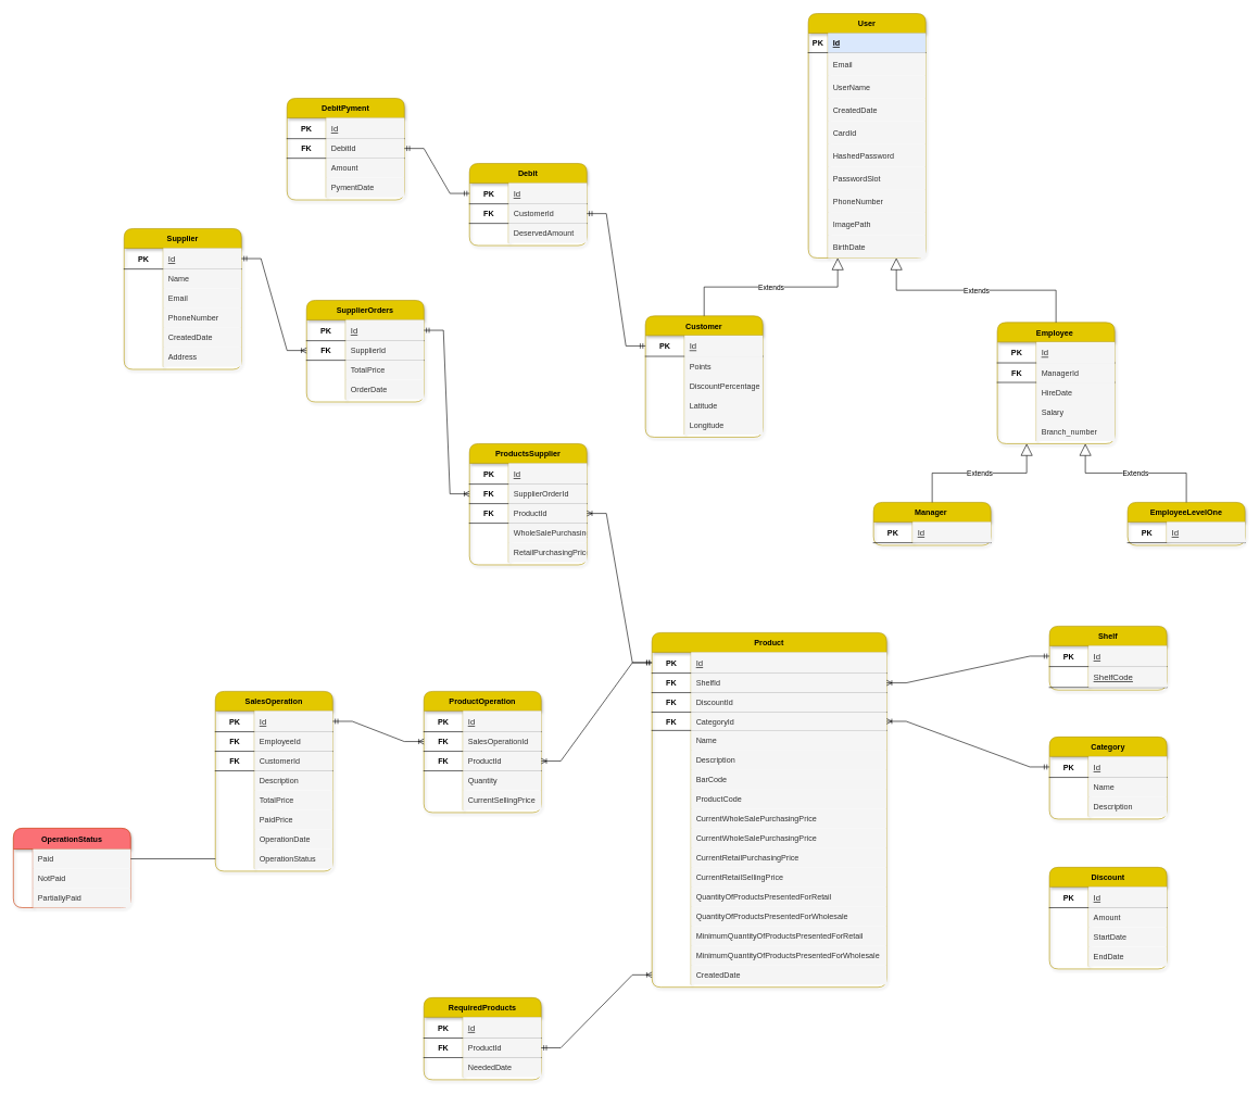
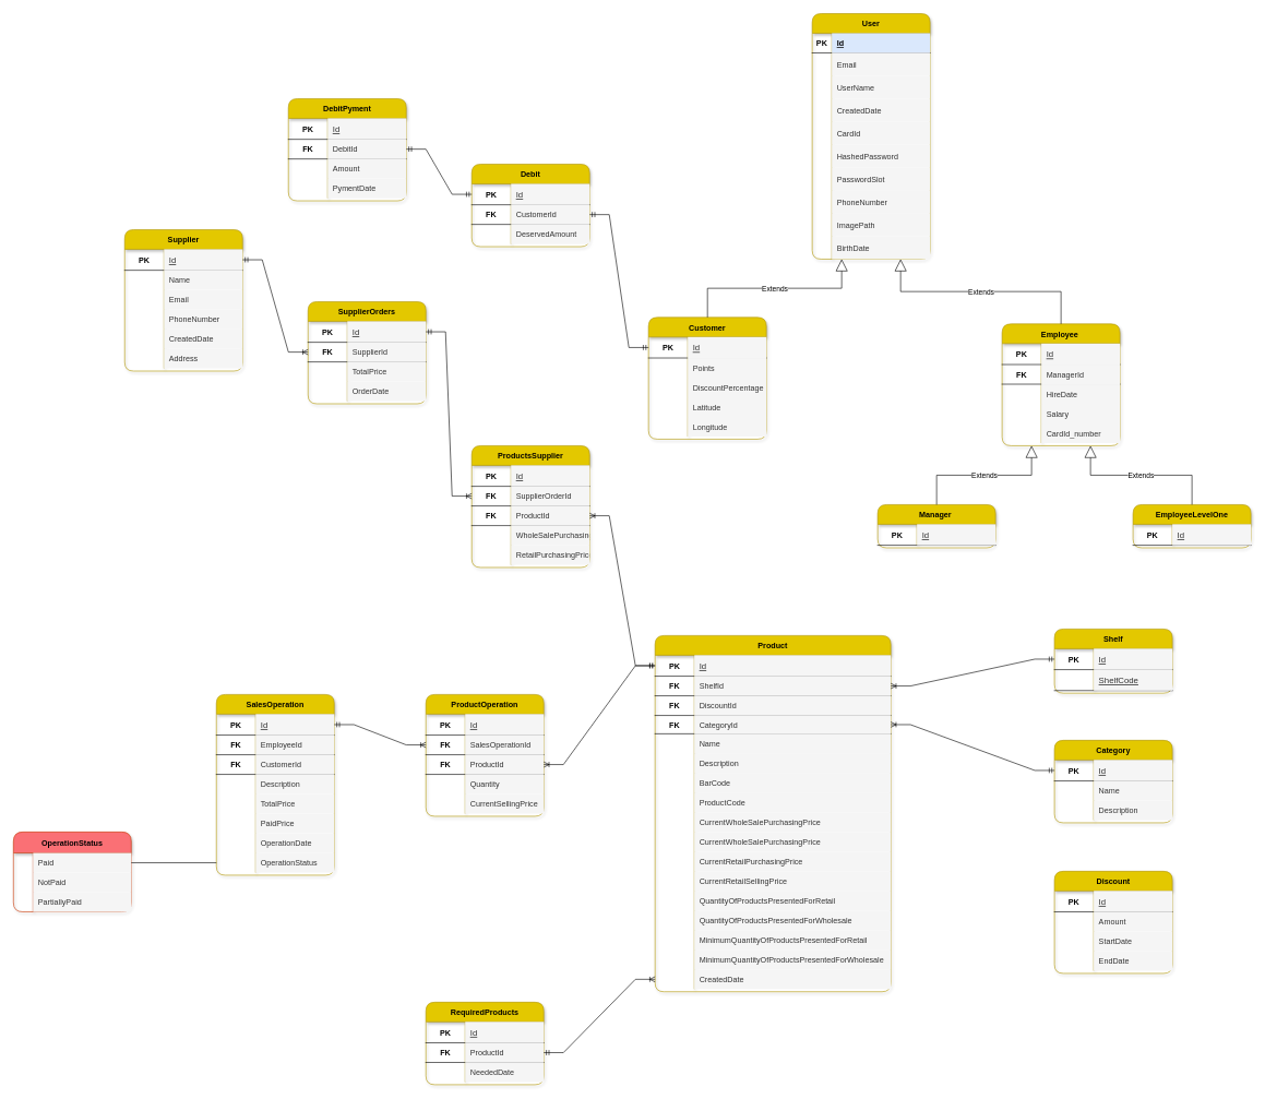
- <mxCell id="48" value="Branch_number" style="shape=partialRectangle;connectable=0;fillColor=#f5f5f5;top=0;left=0;bottom=0;right=0;align=left;spacingLeft=6;overflow=hidden;strokeColor=#666666;fontColor=#333333;" parent="46" vertex="1"><mxGeometry x="60" width="120" height="30" as="geometry"><mxRectangle width="120" height="30" as="alternateBounds" /></mxGeometry></mxCell>
+ <mxCell id="48" value="CardId_number" style="shape=partialRectangle;connectable=0;fillColor=#f5f5f5;top=0;left=0;bottom=0;right=0;align=left;spacingLeft=6;overflow=hidden;strokeColor=#666666;fontColor=#333333;" parent="46" vertex="1"><mxGeometry x="60" width="120" height="30" as="geometry"><mxRectangle width="120" height="30" as="alternateBounds" /></mxGeometry></mxCell>
